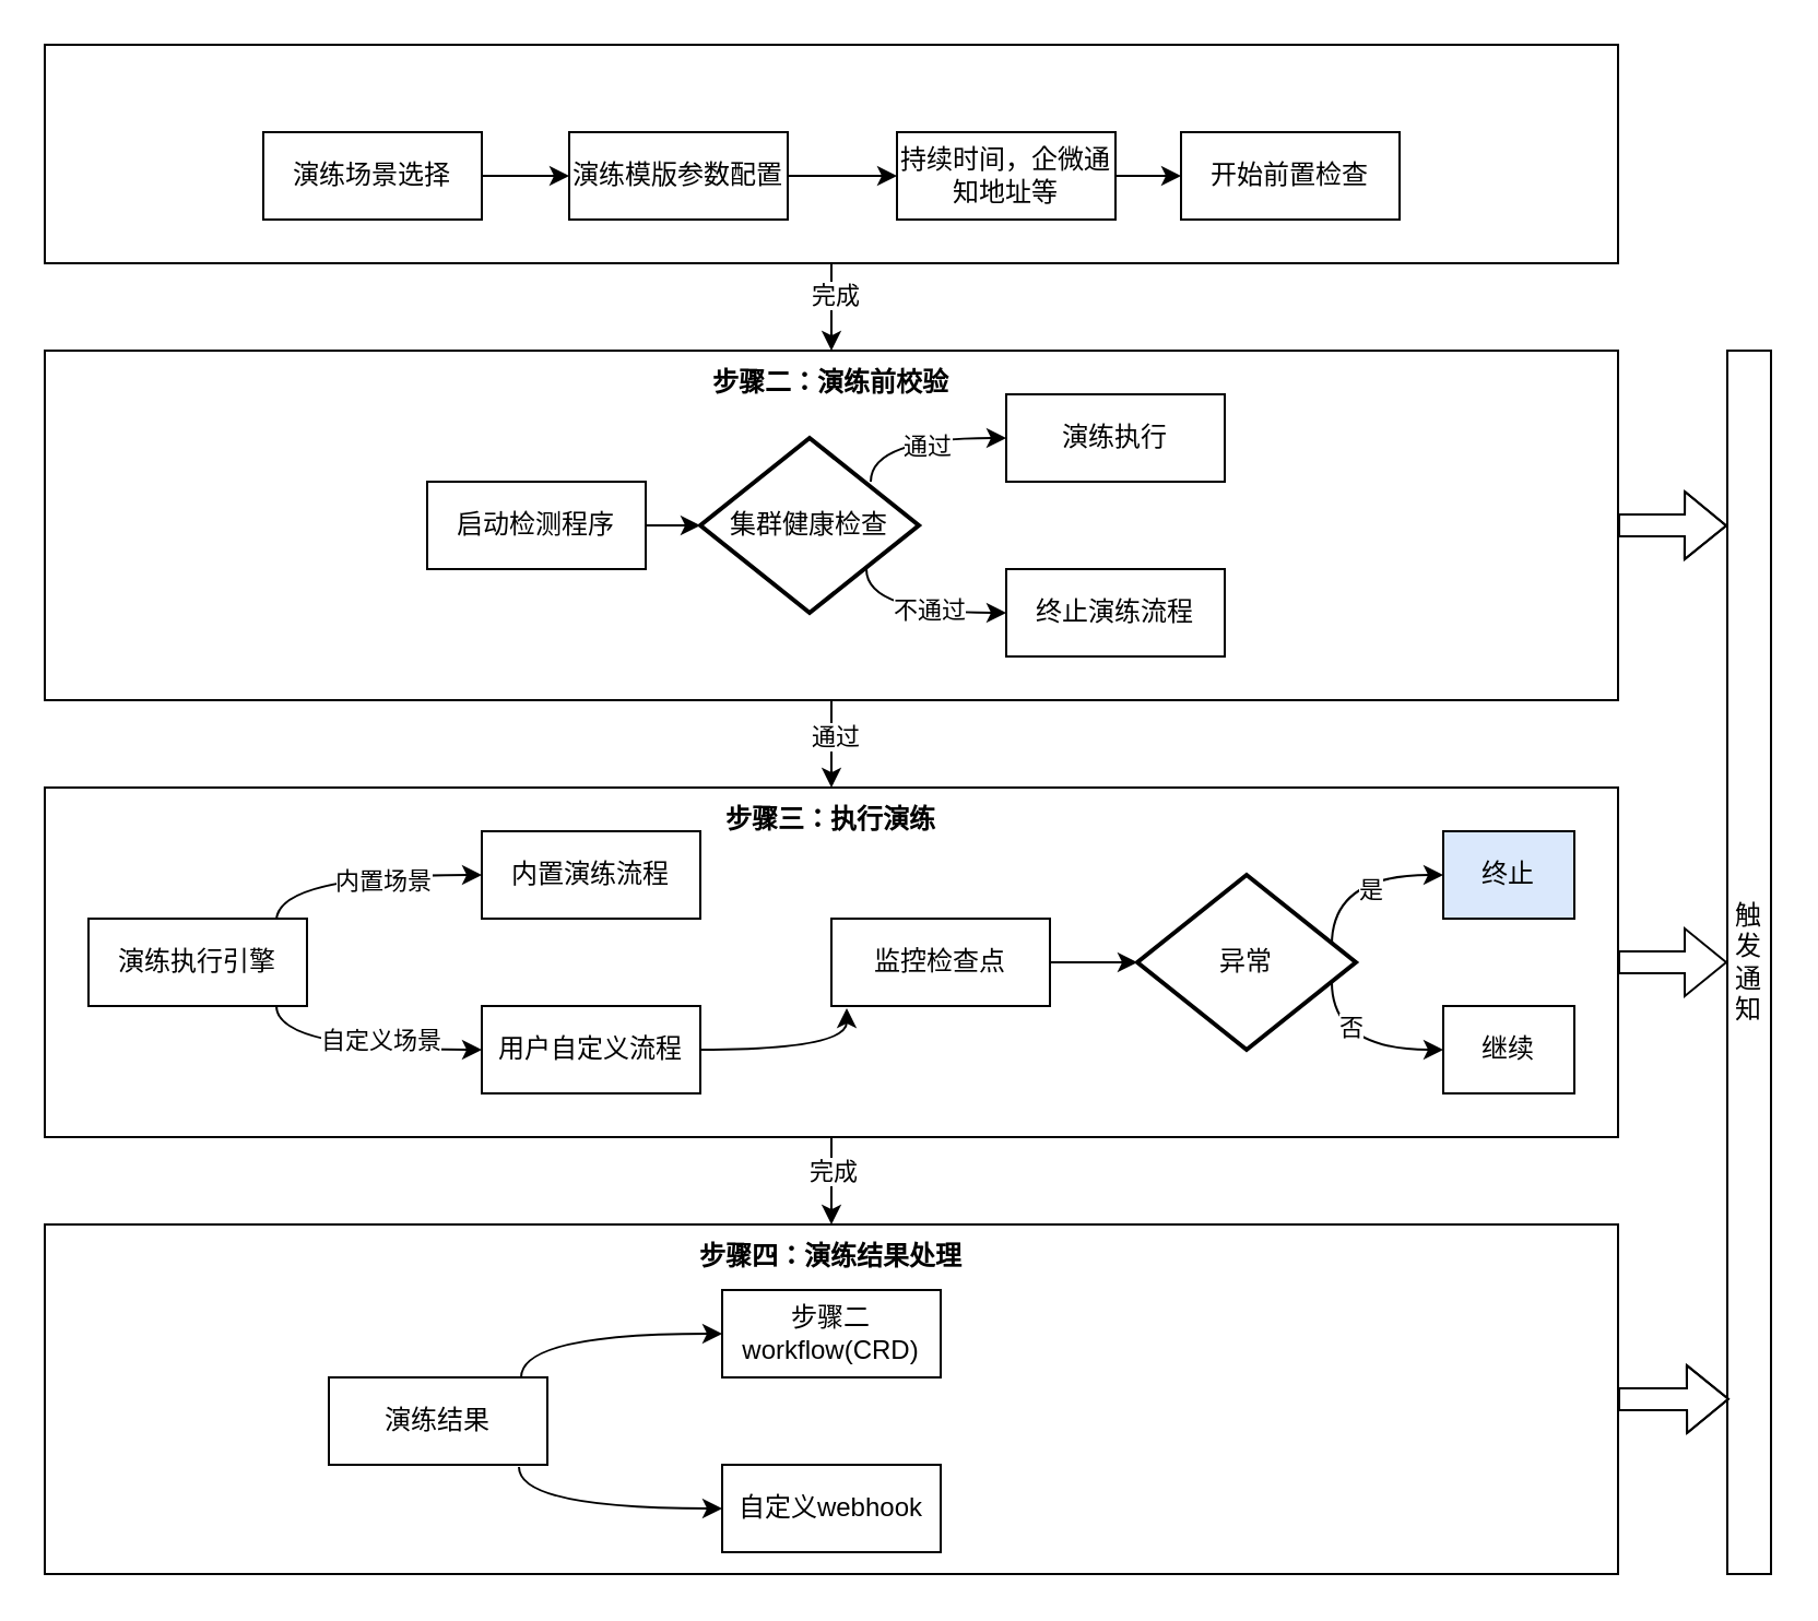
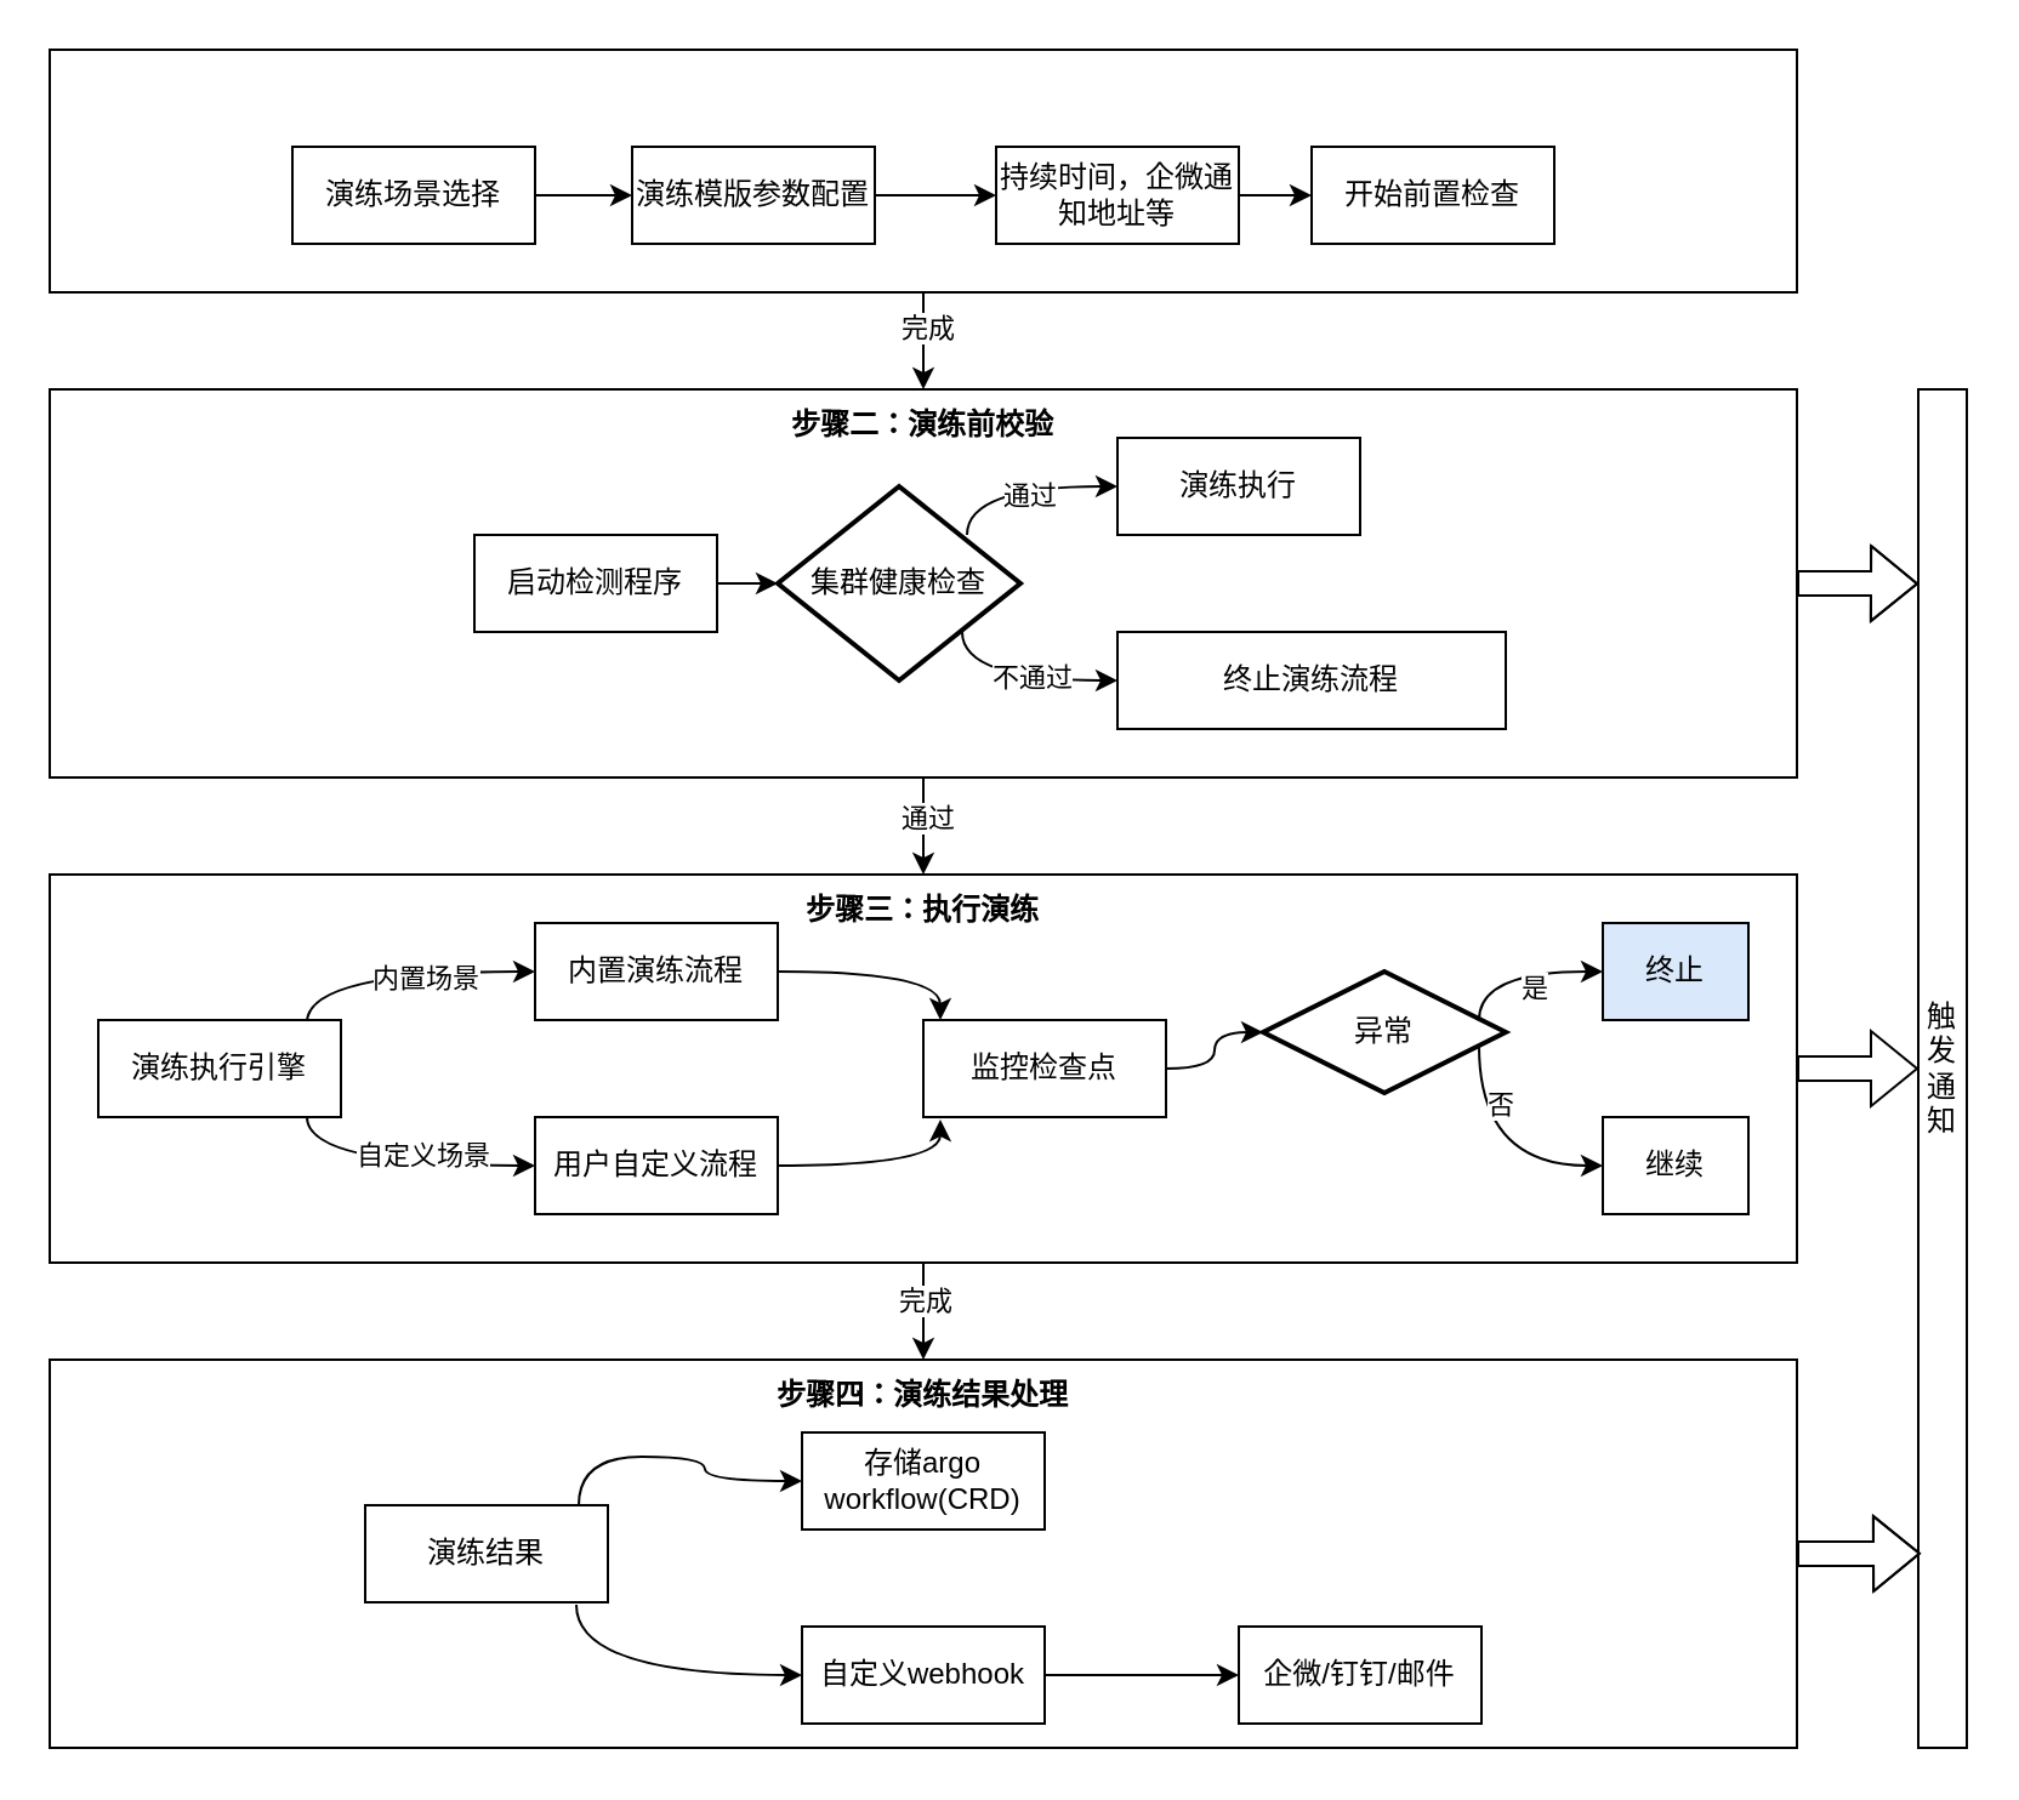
- <mxCell id="26" value="终止演练流程" style="rounded=0;whiteSpace=wrap;html=1;" parent="1" vertex="1"><mxGeometry x="460" y="260" width="100" height="40" as="geometry" /></mxCell>
+ <mxCell id="26" value="终止演练流程" style="rounded=0;whiteSpace=wrap;html=1;" parent="1" vertex="1"><mxGeometry x="460" y="260" width="160" height="40" as="geometry" /></mxCell>
+ <mxCell id="37" style="edgeStyle=orthogonalEdgeStyle;curved=1;rounded=0;orthogonalLoop=1;jettySize=auto;html=1;exitX=1;exitY=0.5;exitDx=0;exitDy=0;entryX=0.07;entryY=0;entryDx=0;entryDy=0;entryPerimeter=0;" parent="1" source="34" target="36" edge="1"><mxGeometry relative="1" as="geometry" /></mxCell>
- <mxCell id="43" value="异常" style="strokeWidth=2;html=1;shape=mxgraph.flowchart.decision;whiteSpace=wrap;" parent="1" vertex="1"><mxGeometry x="520" y="400" width="100" height="80" as="geometry" /></mxCell>
+ <mxCell id="43" value="异常" style="strokeWidth=2;html=1;shape=mxgraph.flowchart.decision;whiteSpace=wrap;" parent="1" vertex="1"><mxGeometry x="520" y="400" width="100" height="50" as="geometry" /></mxCell>
- <mxCell id="50" value="步骤二 workflow(CRD)" style="rounded=0;whiteSpace=wrap;html=1;" parent="1" vertex="1"><mxGeometry x="330" y="590" width="100" height="40" as="geometry" /></mxCell>
+ <mxCell id="50" value="存储argo workflow(CRD)" style="rounded=0;whiteSpace=wrap;html=1;" parent="1" vertex="1"><mxGeometry x="330" y="590" width="100" height="40" as="geometry" /></mxCell>
- <mxCell id="49" value="演练结果" style="rounded=0;whiteSpace=wrap;html=1;" parent="1" vertex="1"><mxGeometry x="150" y="630" width="100" height="40" as="geometry" /></mxCell>
+ <mxCell id="49" value="演练结果" style="rounded=0;whiteSpace=wrap;html=1;" parent="1" vertex="1"><mxGeometry x="150" y="620" width="100" height="40" as="geometry" /></mxCell>
+ <mxCell id="51" style="edgeStyle=orthogonalEdgeStyle;curved=1;rounded=0;orthogonalLoop=1;jettySize=auto;html=1;exitX=1;exitY=0.5;exitDx=0;exitDy=0;" parent="1" source="52" target="53" edge="1"><mxGeometry relative="1" as="geometry" /></mxCell>
+ <mxCell id="53" value="企微/钉钉/邮件" style="rounded=0;whiteSpace=wrap;html=1;" parent="1" vertex="1"><mxGeometry x="510" y="670" width="100" height="40" as="geometry" /></mxCell>
